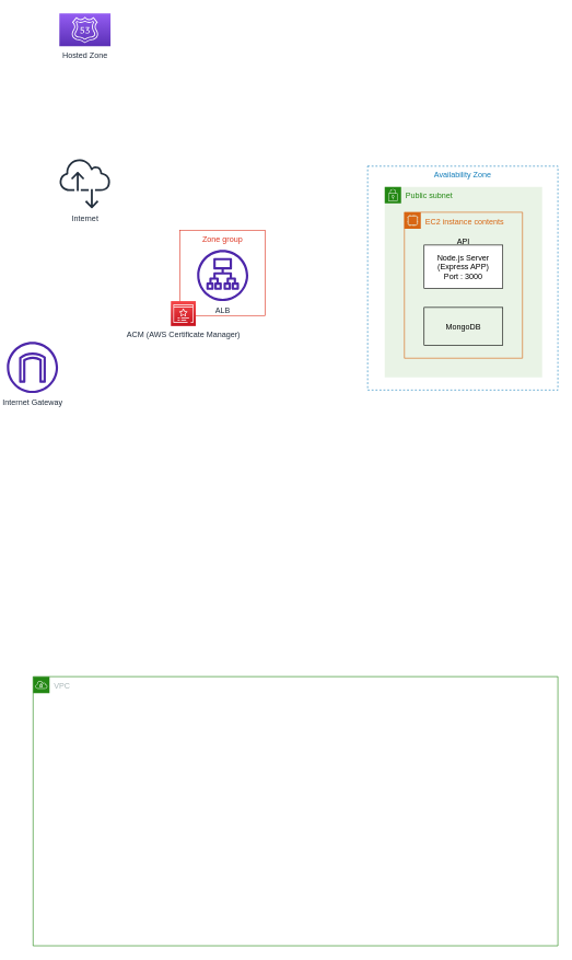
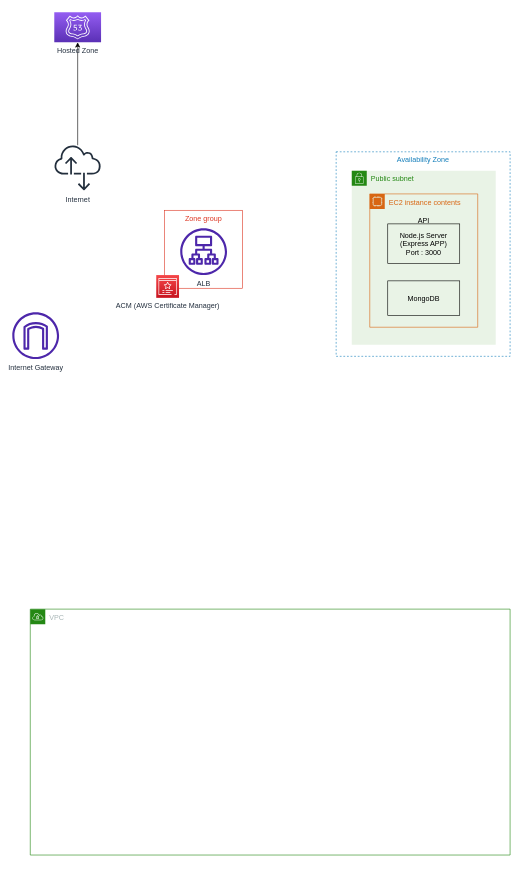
+ <mxCell id="2" style="edgeStyle=orthogonalEdgeStyle;rounded=0;orthogonalLoop=1;jettySize=auto;html=1;entryX=0.5;entryY=1;entryDx=0;entryDy=0;entryPerimeter=0;" edge="1" parent="1" source="3" target="4"><mxGeometry relative="1" as="geometry" /></mxCell>
- <mxCell id="16" value="Node.js Server&lt;br&gt;(Express APP)&lt;br&gt;Port : 3000" style="rounded=0;whiteSpace=wrap;html=1;" vertex="1" parent="15"><mxGeometry x="30" y="50" width="120" height="66" as="geometry" /></mxCell>
+ <mxCell id="16" value="Node.js Server&lt;br&gt;(Express APP)&lt;br&gt;Port : 3000" style="rounded=0;whiteSpace=wrap;html=1;fillColor=#e9f3e6;" vertex="1" parent="15"><mxGeometry x="30" y="50" width="120" height="66" as="geometry" /></mxCell>
- <mxCell id="6" value="Internet Gateway" style="sketch=0;outlineConnect=0;fontColor=#232F3E;gradientColor=none;fillColor=#4D27AA;strokeColor=none;dashed=0;verticalLabelPosition=bottom;verticalAlign=top;align=center;html=1;fontSize=12;fontStyle=0;aspect=fixed;pointerEvents=1;shape=mxgraph.aws4.internet_gateway;" vertex="1" parent="1"><mxGeometry x="10" y="520" width="78" height="78" as="geometry" /></mxCell>
+ <mxCell id="6" value="Internet Gateway" style="sketch=0;outlineConnect=0;fontColor=#232F3E;gradientColor=none;fillColor=#4D27AA;strokeColor=none;dashed=0;verticalLabelPosition=bottom;verticalAlign=top;align=center;html=1;fontSize=12;fontStyle=0;aspect=fixed;pointerEvents=1;shape=mxgraph.aws4.internet_gateway;" vertex="1" parent="1"><mxGeometry x="20" y="520" width="78" height="78" as="geometry" /></mxCell>
- <mxCell id="5" value="VPC" style="points=[[0,0],[0.25,0],[0.5,0],[0.75,0],[1,0],[1,0.25],[1,0.5],[1,0.75],[1,1],[0.75,1],[0.5,1],[0.25,1],[0,1],[0,0.75],[0,0.5],[0,0.25]];outlineConnect=0;gradientColor=none;html=1;whiteSpace=wrap;fontSize=12;fontStyle=0;container=1;pointerEvents=0;collapsible=0;recursiveResize=0;shape=mxgraph.aws4.group;grIcon=mxgraph.aws4.group_vpc;strokeColor=#248814;fillColor=none;verticalAlign=top;align=left;spacingLeft=30;fontColor=#AAB7B8;dashed=0;" vertex="1" parent="1"><mxGeometry x="50" y="1030" width="800" height="410" as="geometry" /></mxCell>
+ <mxCell id="5" value="VPC" style="points=[[0,0],[0.25,0],[0.5,0],[0.75,0],[1,0],[1,0.25],[1,0.5],[1,0.75],[1,1],[0.75,1],[0.5,1],[0.25,1],[0,1],[0,0.75],[0,0.5],[0,0.25]];outlineConnect=0;gradientColor=none;html=1;whiteSpace=wrap;fontSize=12;fontStyle=0;container=1;pointerEvents=0;collapsible=0;recursiveResize=0;shape=mxgraph.aws4.group;grIcon=mxgraph.aws4.group_vpc;strokeColor=#248814;fillColor=none;verticalAlign=top;align=left;spacingLeft=30;fontColor=#AAB7B8;dashed=0;" vertex="1" parent="1"><mxGeometry x="50" y="1015" width="800" height="410" as="geometry" /></mxCell>
